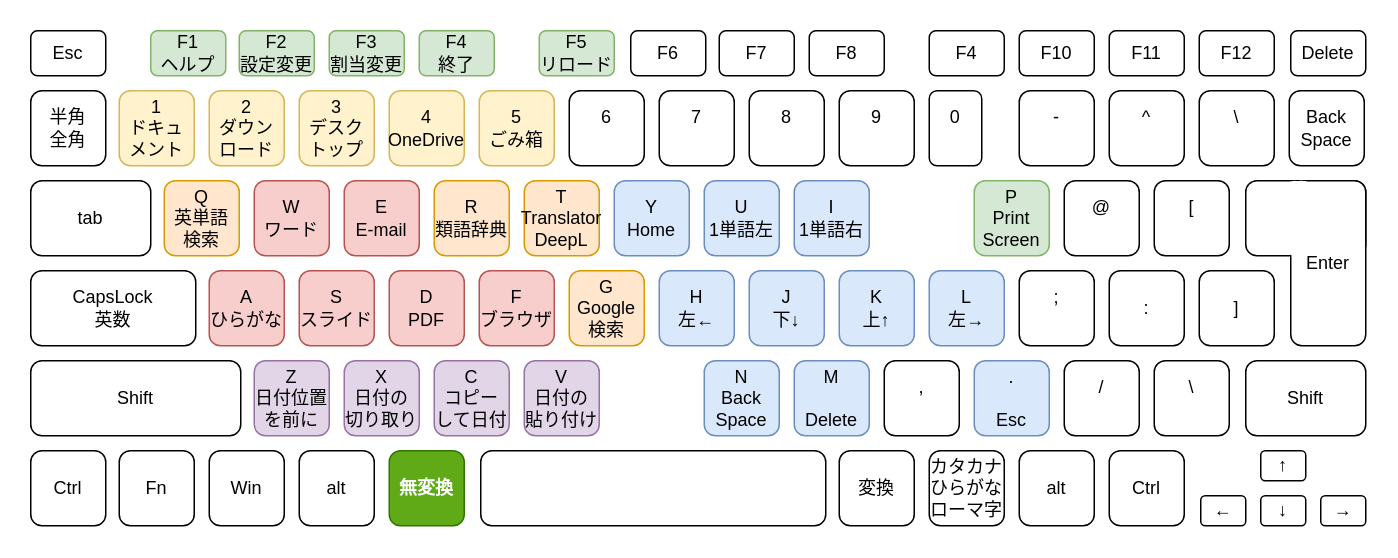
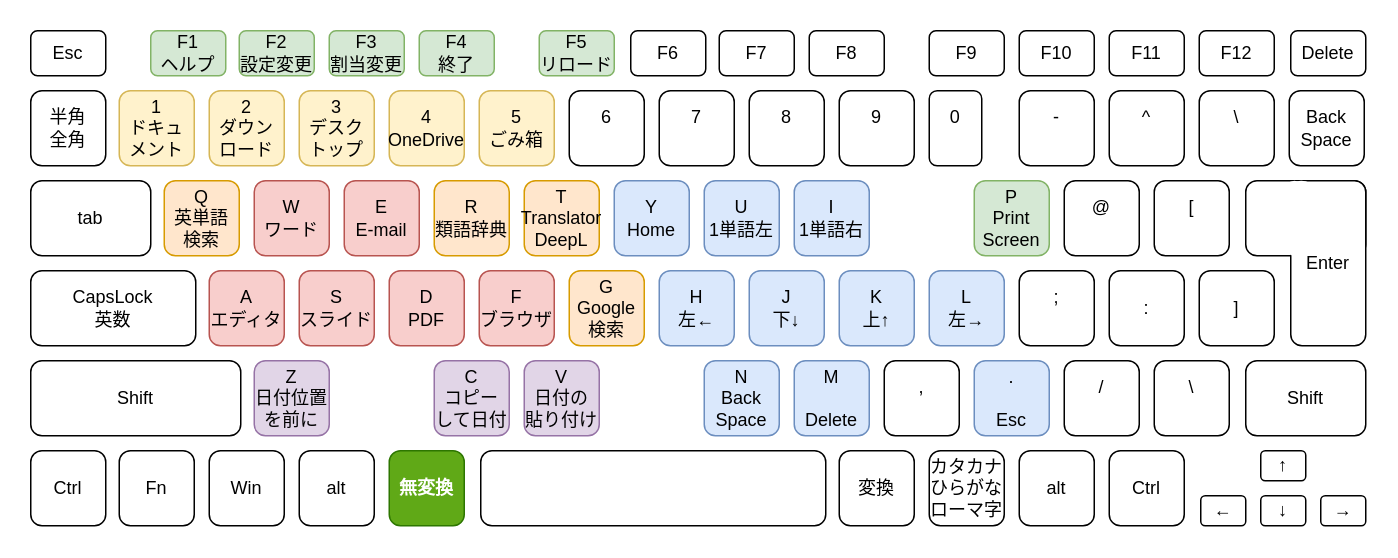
- <mxCell id="45" value="F4" style="rounded=1;whiteSpace=wrap;html=1;" parent="1" vertex="1"><mxGeometry x="619" y="20" width="50" height="30" as="geometry" /></mxCell>
+ <mxCell id="45" value="F9" style="rounded=1;whiteSpace=wrap;html=1;" parent="1" vertex="1"><mxGeometry x="619" y="20" width="50" height="30" as="geometry" /></mxCell>
- <mxCell id="2" value="A&lt;br&gt;ひらがな" style="rounded=1;whiteSpace=wrap;html=1;fillColor=#f8cecc;strokeColor=#b85450;" parent="1" vertex="1"><mxGeometry x="139" y="180" width="50" height="50" as="geometry" /></mxCell>
+ <mxCell id="2" value="A&lt;br&gt;エディタ" style="rounded=1;whiteSpace=wrap;html=1;fillColor=#f8cecc;strokeColor=#b85450;" parent="1" vertex="1"><mxGeometry x="139" y="180" width="50" height="50" as="geometry" /></mxCell>
- <mxCell id="7" value="X&lt;br&gt;日付の&lt;br&gt;切り取り" style="rounded=1;whiteSpace=wrap;html=1;fillColor=#e1d5e7;strokeColor=#9673a6;" parent="1" vertex="1"><mxGeometry x="229" y="240" width="50" height="50" as="geometry" /></mxCell>
